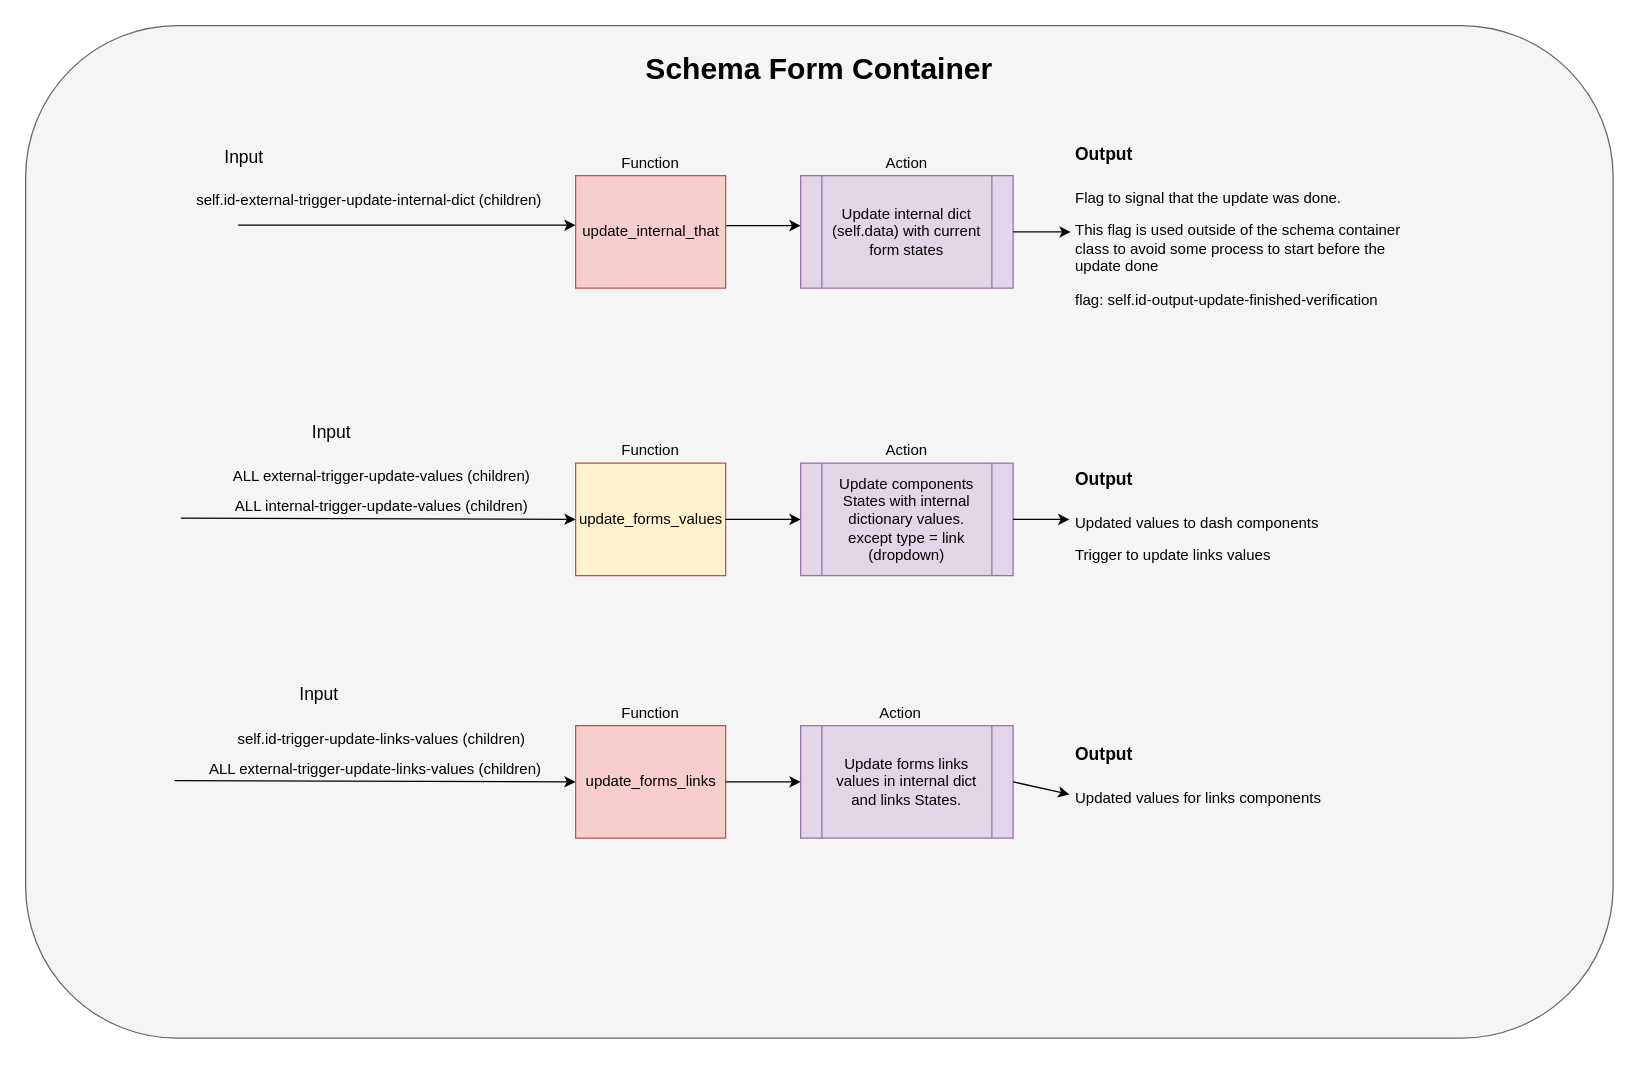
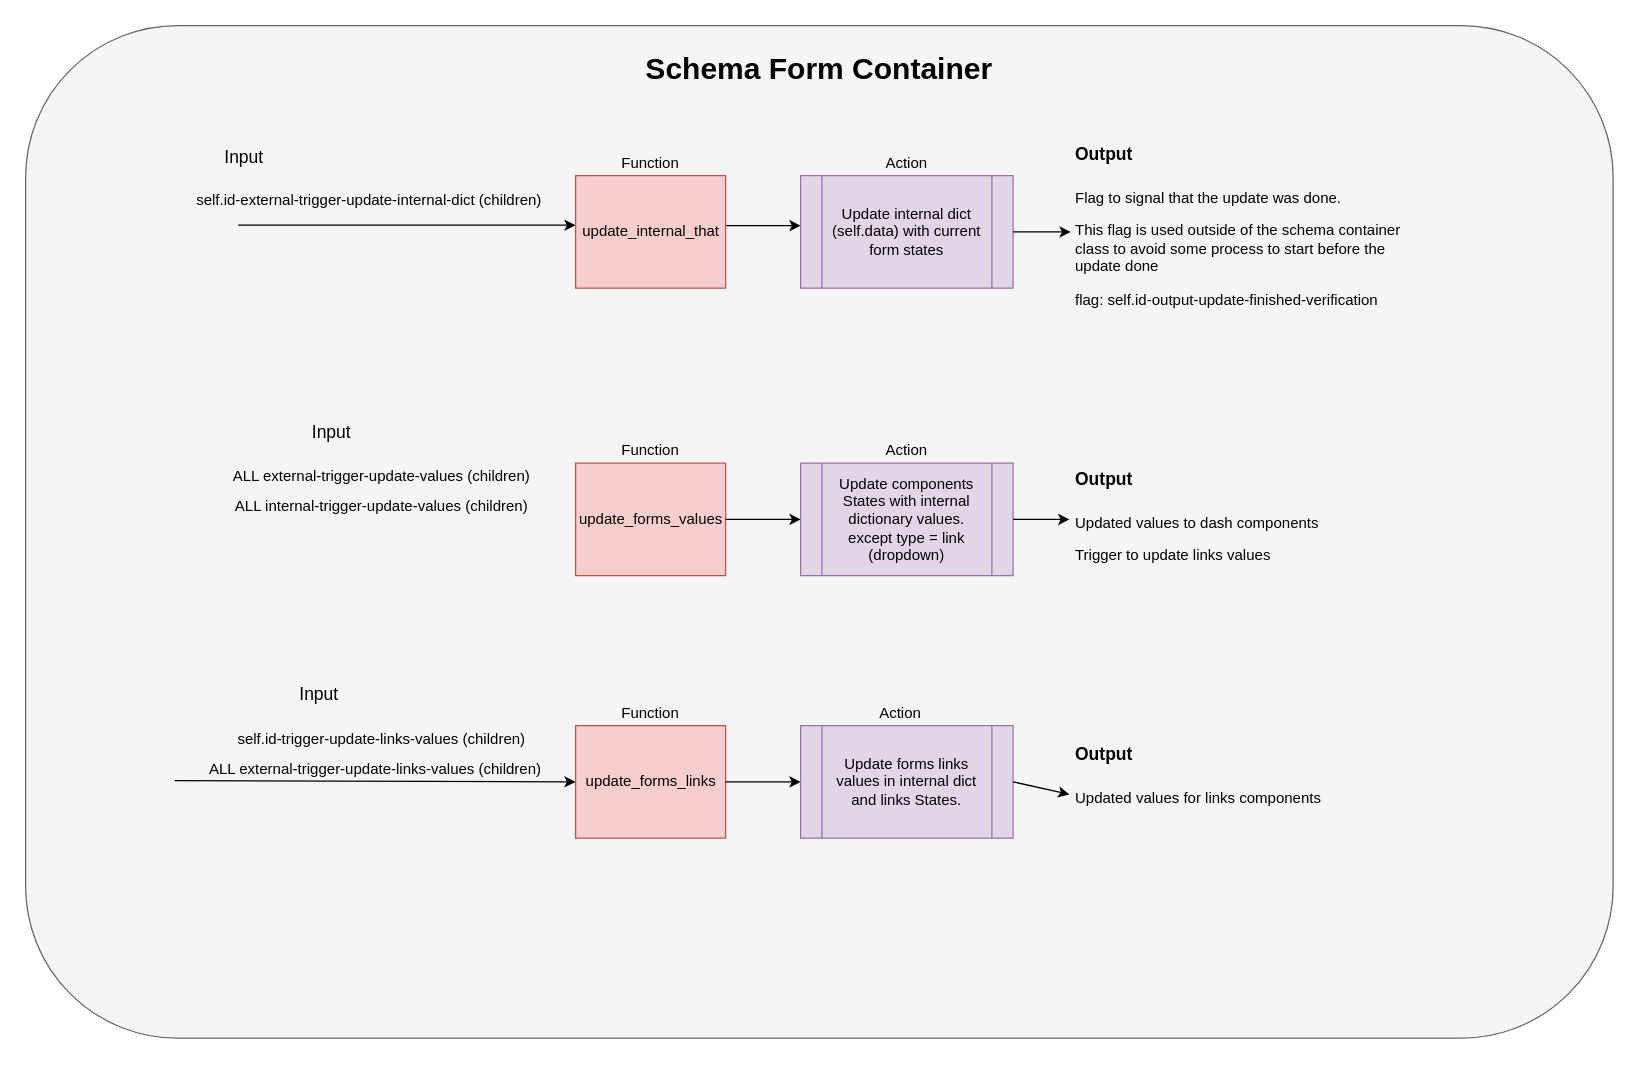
- <mxCell id="13" value="" style="endArrow=classic;html=1;entryX=0;entryY=0.5;entryDx=0;entryDy=0;exitX=0.098;exitY=1.4;exitDx=0;exitDy=0;exitPerimeter=0;" edge="1" parent="1" source="15" target="12"><mxGeometry width="50" height="50" relative="1" as="geometry"><mxPoint y="415" as="sourcePoint" x="240" /><mxPoint x="310" y="390" as="targetPoint" /></mxGeometry></mxCell>
- <mxCell id="12" value="update_forms_values" style="html=1;fillColor=#fff2cc;strokeColor=#b85450;" vertex="1" parent="1"><mxGeometry x="460" y="370" width="120" height="90" as="geometry" /></mxCell>
+ <mxCell id="12" value="update_forms_values" style="html=1;fillColor=#f8cecc;strokeColor=#b85450;" vertex="1" parent="1"><mxGeometry x="460" y="370" width="120" height="90" as="geometry" /></mxCell>
